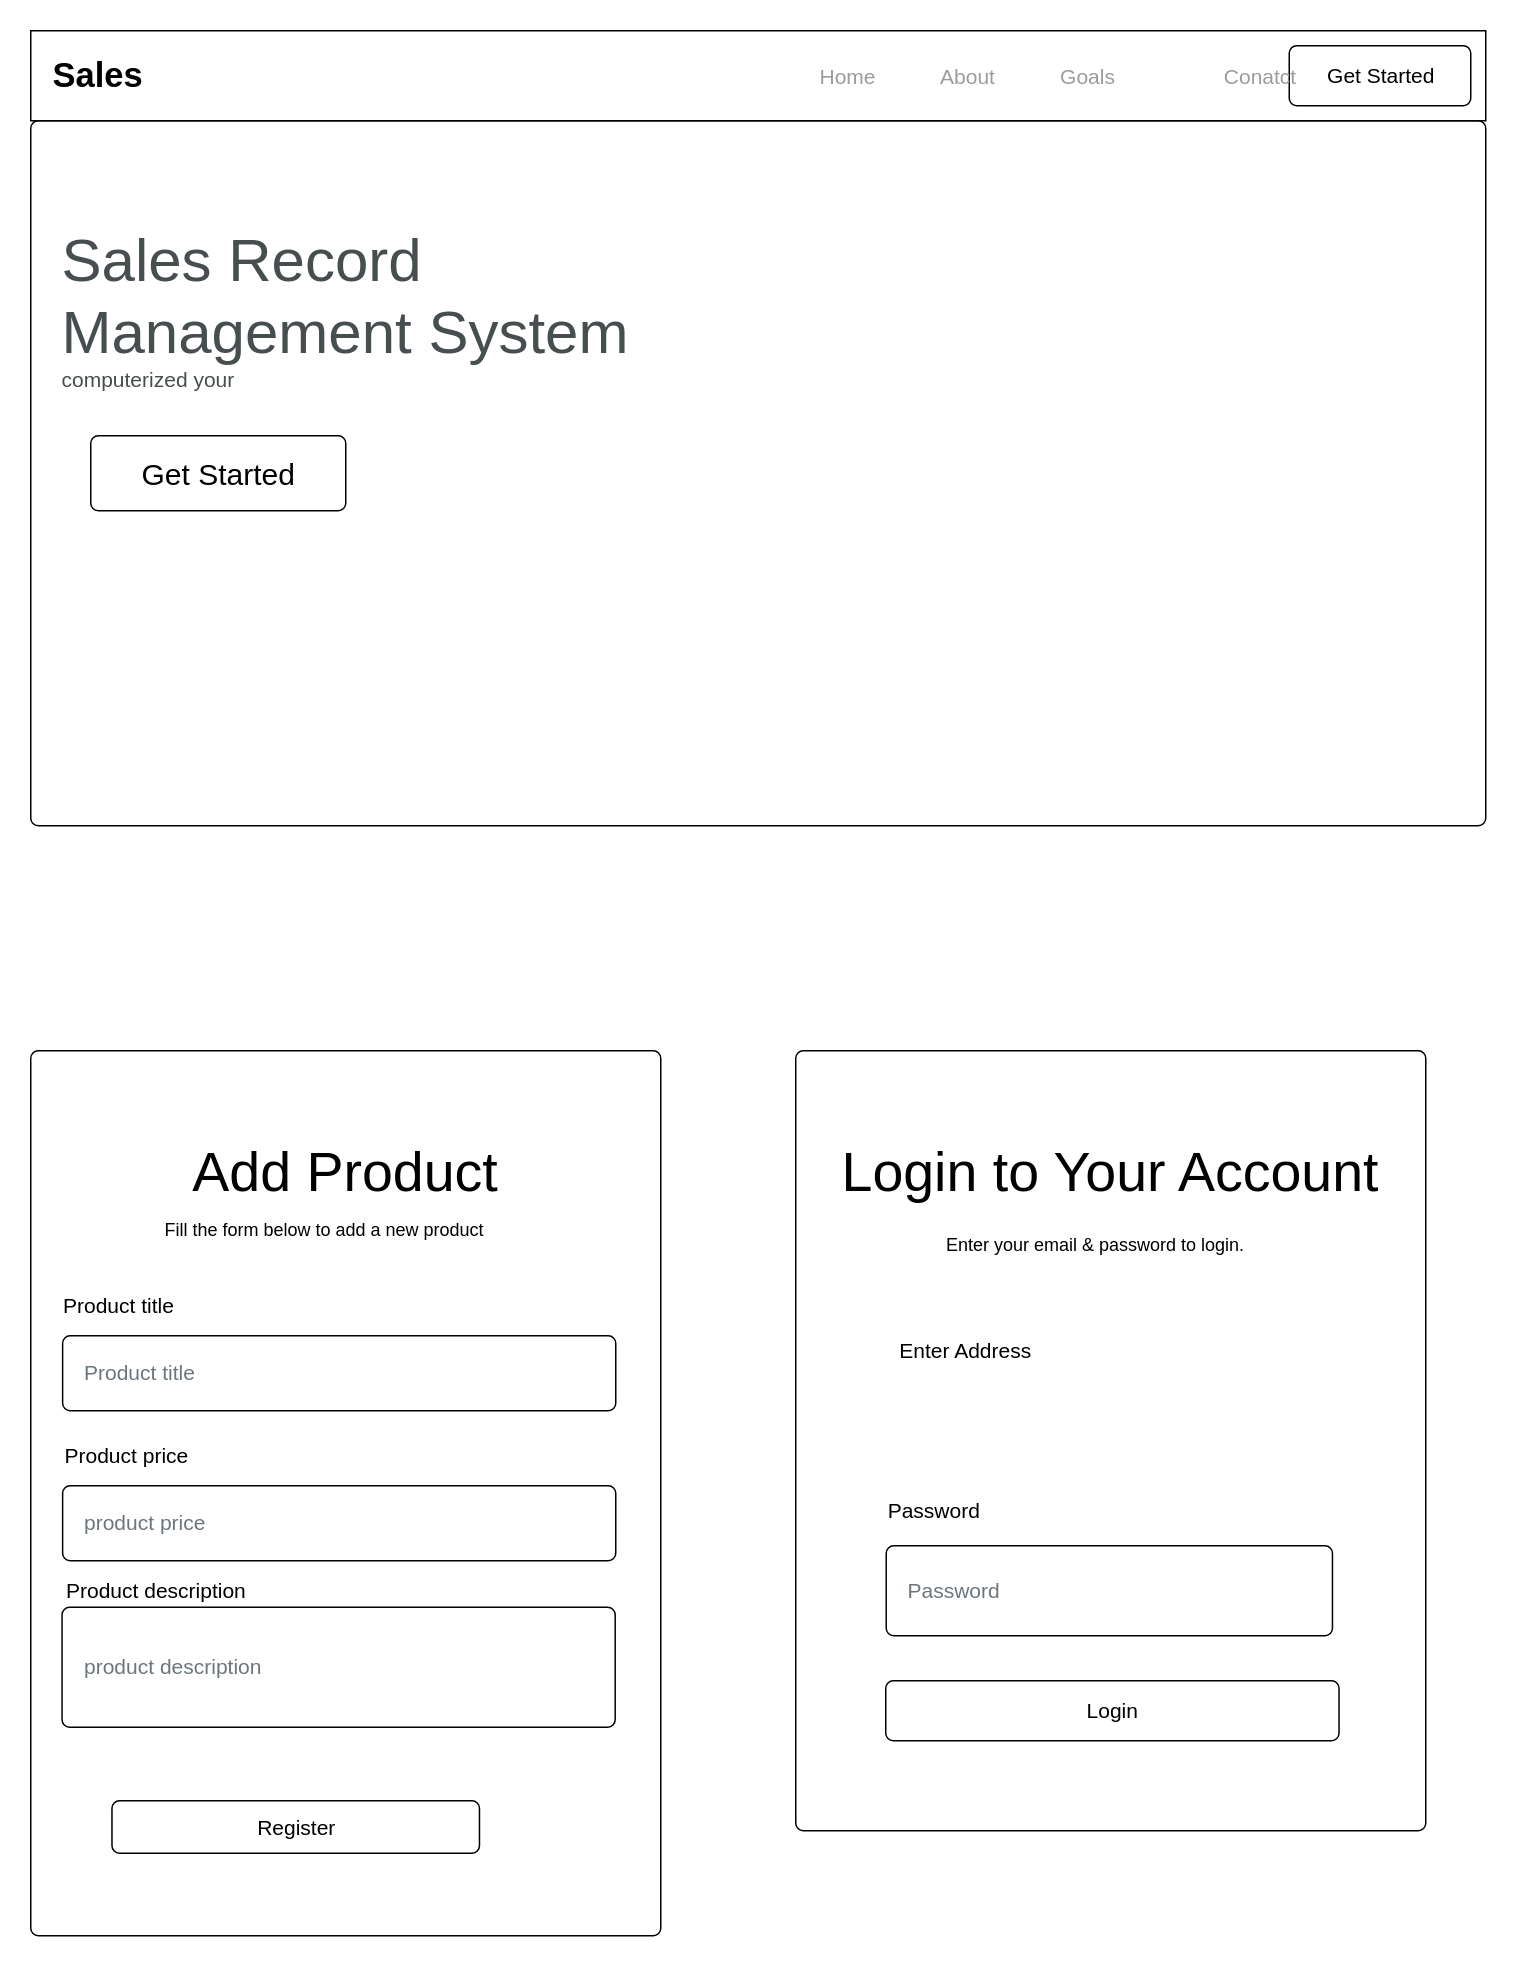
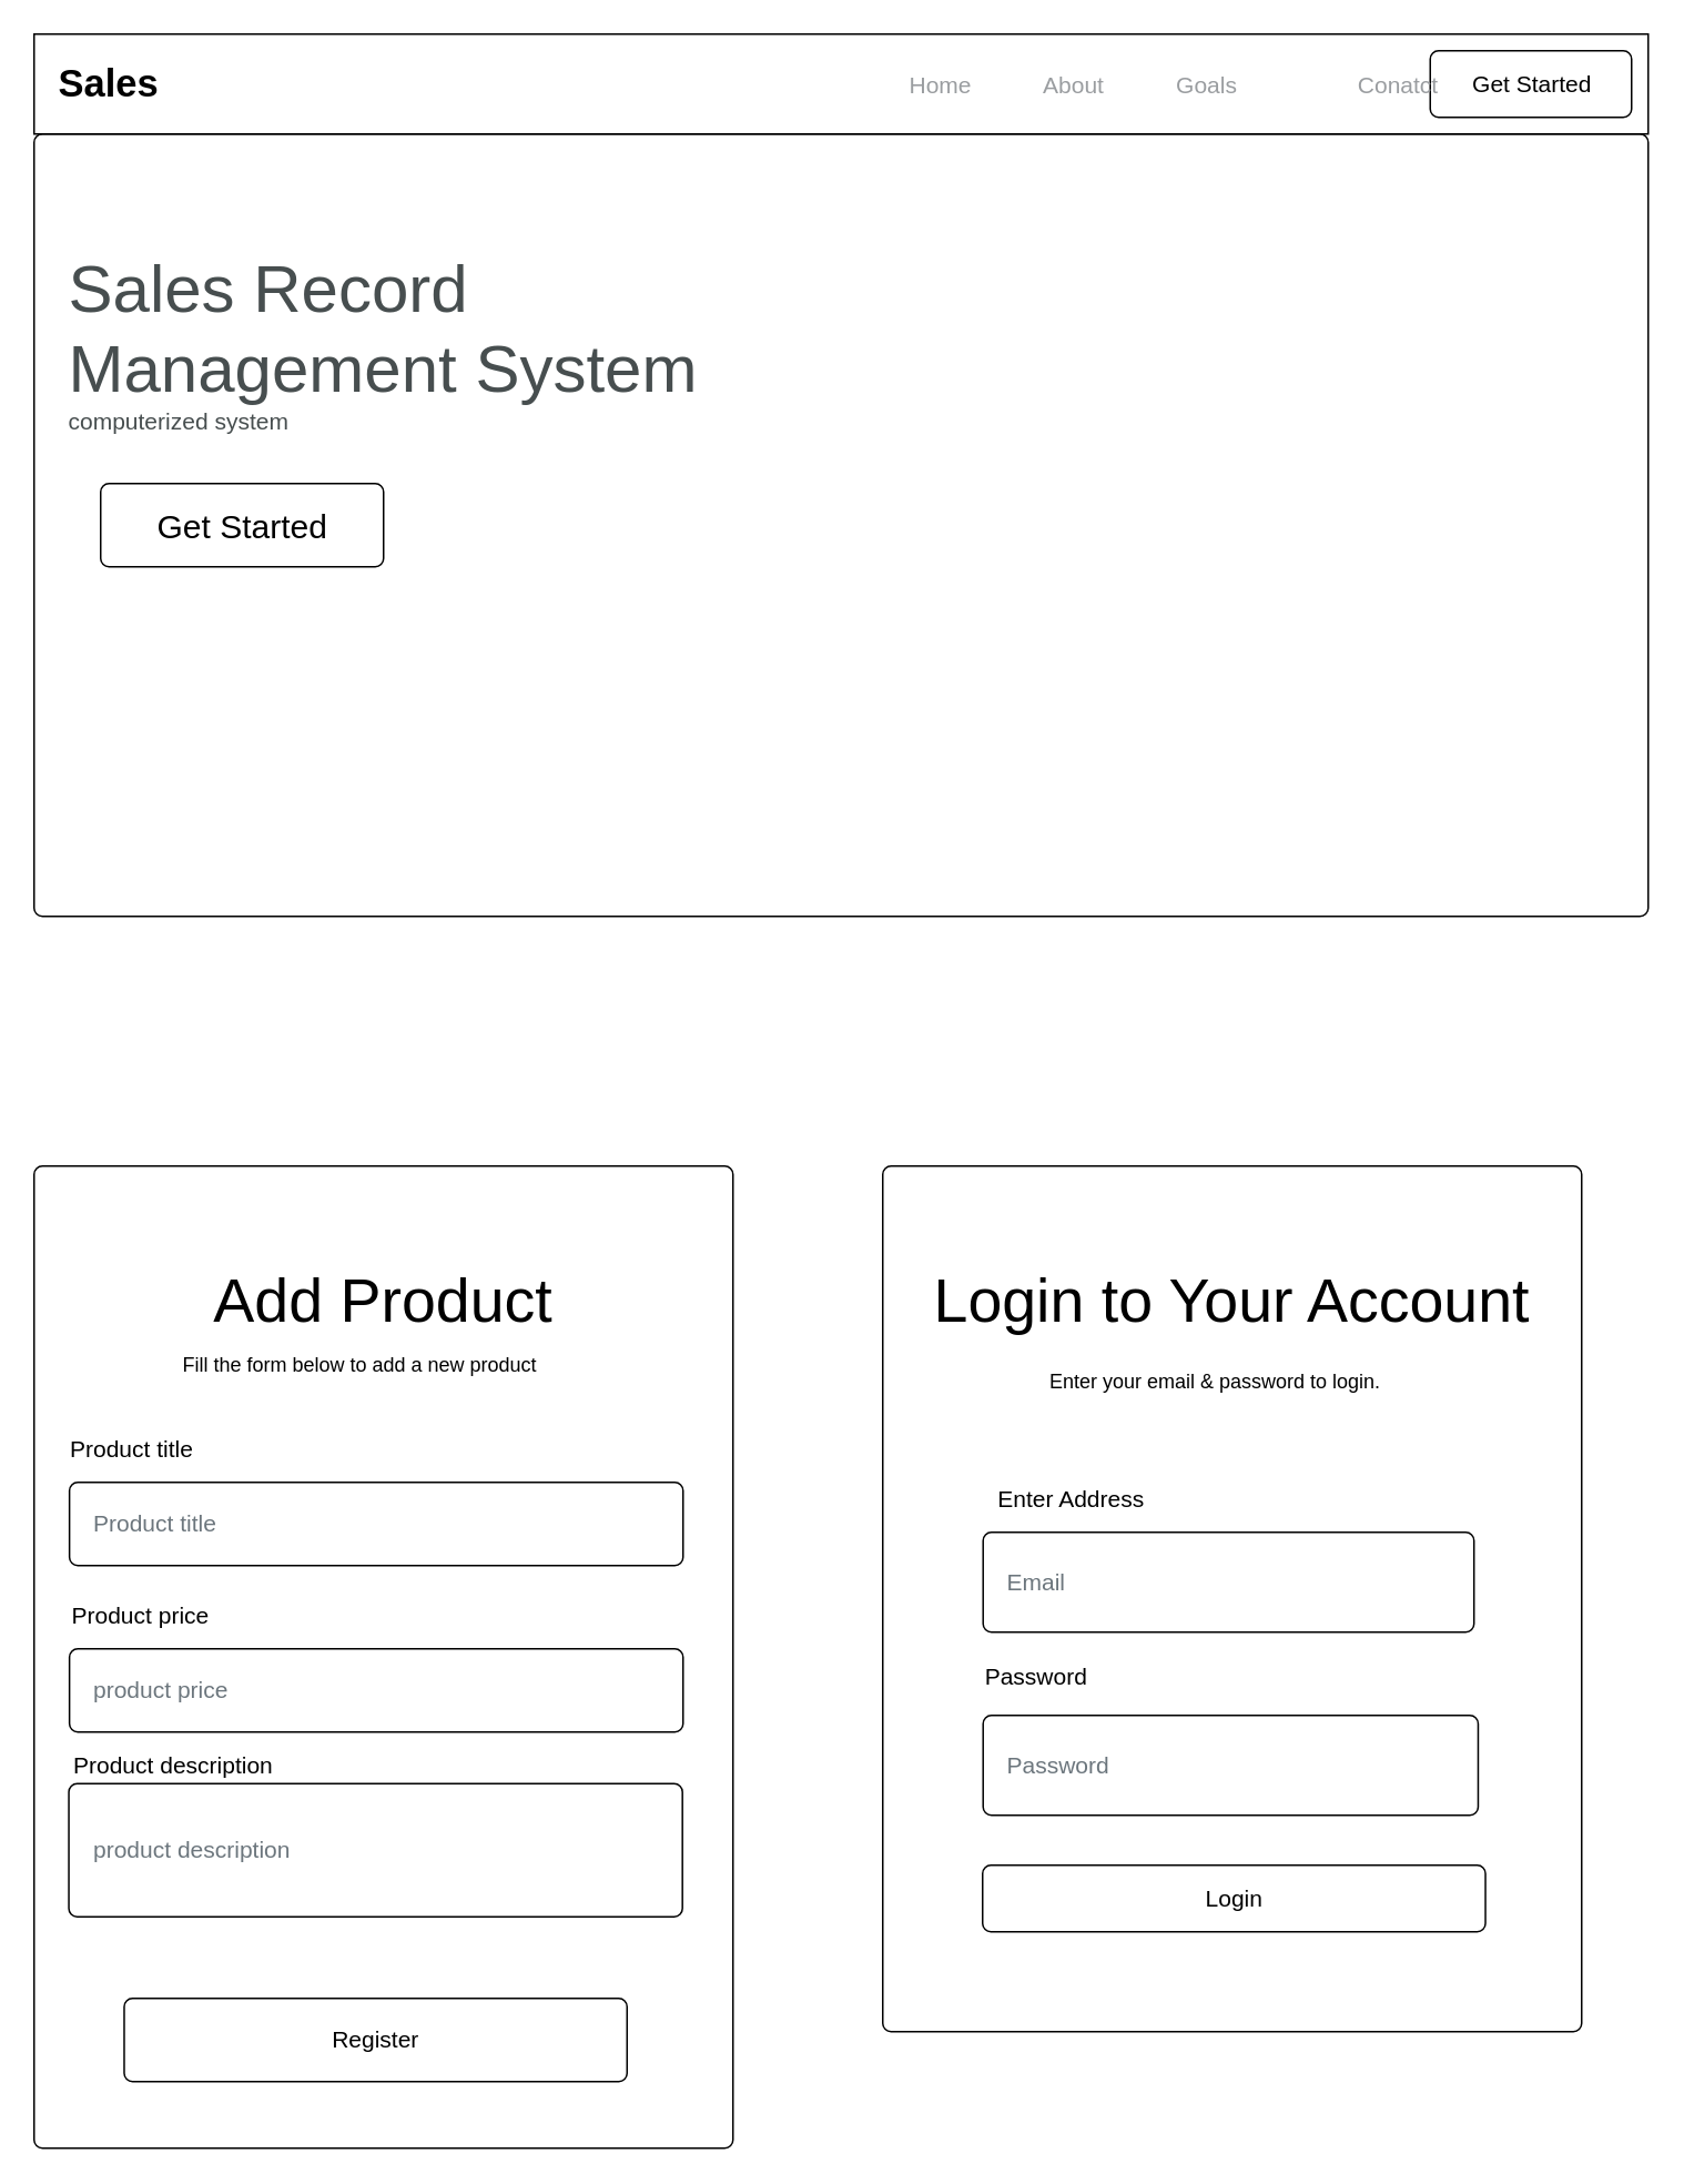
- <mxCell id="10" value="&lt;br&gt;&lt;br&gt;&lt;div style=&quot;text-align: left&quot;&gt;&lt;span style=&quot;font-size: 40px ; color: rgb(71 , 78 , 79) ; font-family: &amp;#34;helvetica&amp;#34;&quot;&gt;Sales Record Management System&lt;/span&gt;&lt;br&gt;&lt;/div&gt;&lt;span style=&quot;color: rgb(71 , 78 , 79) ; font-family: &amp;#34;helvetica&amp;#34; ; font-size: 14px ; font-style: normal ; font-weight: 400 ; letter-spacing: normal ; text-indent: 0px ; text-transform: none ; word-spacing: 0px ; display: inline ; float: none&quot;&gt;&lt;div style=&quot;text-align: left&quot;&gt;&lt;span&gt;computerized your&lt;/span&gt;&lt;/div&gt;&lt;/span&gt;" style="text;html=1;align=center;verticalAlign=middle;whiteSpace=wrap;rounded=0;" parent="1" vertex="1"><mxGeometry x="40" y="110" width="440" height="160" as="geometry" /></mxCell>
+ <mxCell id="10" value="&lt;br&gt;&lt;br&gt;&lt;div style=&quot;text-align: left&quot;&gt;&lt;span style=&quot;font-size: 40px ; color: rgb(71 , 78 , 79) ; font-family: &amp;#34;helvetica&amp;#34;&quot;&gt;Sales Record Management System&lt;/span&gt;&lt;br&gt;&lt;/div&gt;&lt;span style=&quot;color: rgb(71 , 78 , 79) ; font-family: &amp;#34;helvetica&amp;#34; ; font-size: 14px ; font-style: normal ; font-weight: 400 ; letter-spacing: normal ; text-indent: 0px ; text-transform: none ; word-spacing: 0px ; display: inline ; float: none&quot;&gt;&lt;div style=&quot;text-align: left&quot;&gt;&lt;span&gt;computerized system&lt;/span&gt;&lt;/div&gt;&lt;/span&gt;" style="text;html=1;align=center;verticalAlign=middle;whiteSpace=wrap;rounded=0;" parent="1" vertex="1"><mxGeometry x="40" y="110" width="440" height="160" as="geometry" /></mxCell>
+ <mxCell id="19" value="Email" style="html=1;shadow=0;dashed=0;shape=mxgraph.bootstrap.rrect;rSize=5;fillColor=none;align=left;spacing=15;fontSize=14;fontColor=#6C767D;" parent="1" vertex="1"><mxGeometry x="590.31" y="920" width="295" height="60" as="geometry" /></mxCell>
- <mxCell id="14" value="Register" style="html=1;shadow=0;dashed=0;shape=mxgraph.bootstrap.rrect;rSize=5;align=center;fontSize=14;fillColor=none;" parent="1" vertex="1"><mxGeometry x="74.15" y="1200" width="245" height="35" as="geometry" /></mxCell>
+ <mxCell id="14" value="Register" style="html=1;shadow=0;dashed=0;shape=mxgraph.bootstrap.rrect;rSize=5;align=center;fontSize=14;fillColor=none;" parent="1" vertex="1"><mxGeometry x="74.15" y="1200" width="302.19" height="50" as="geometry" /></mxCell>
